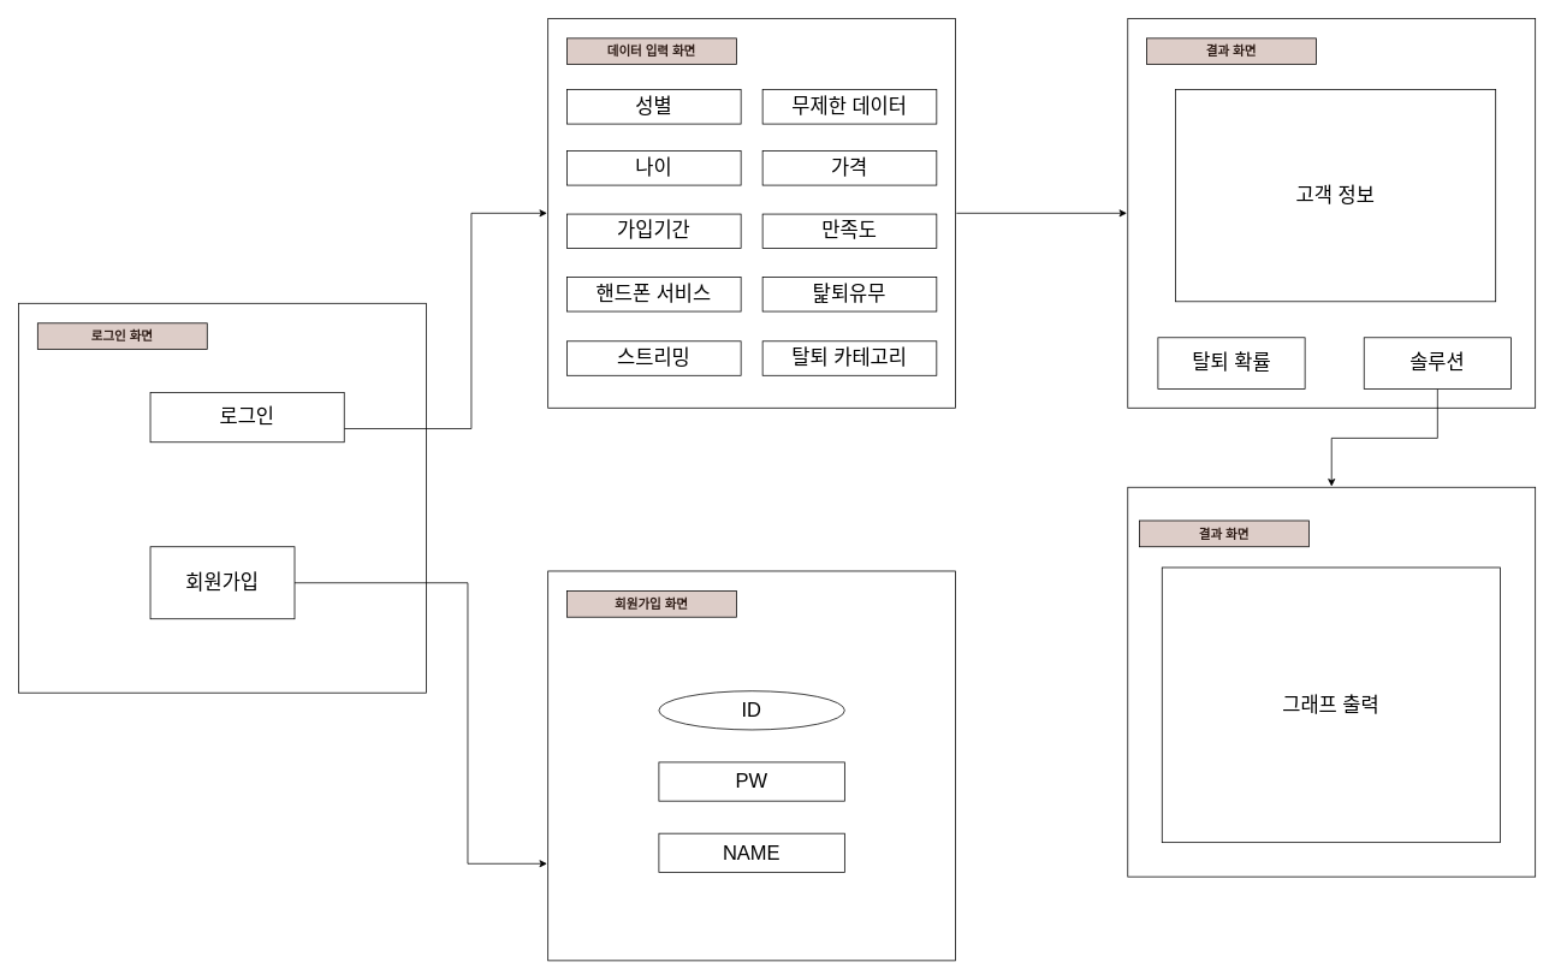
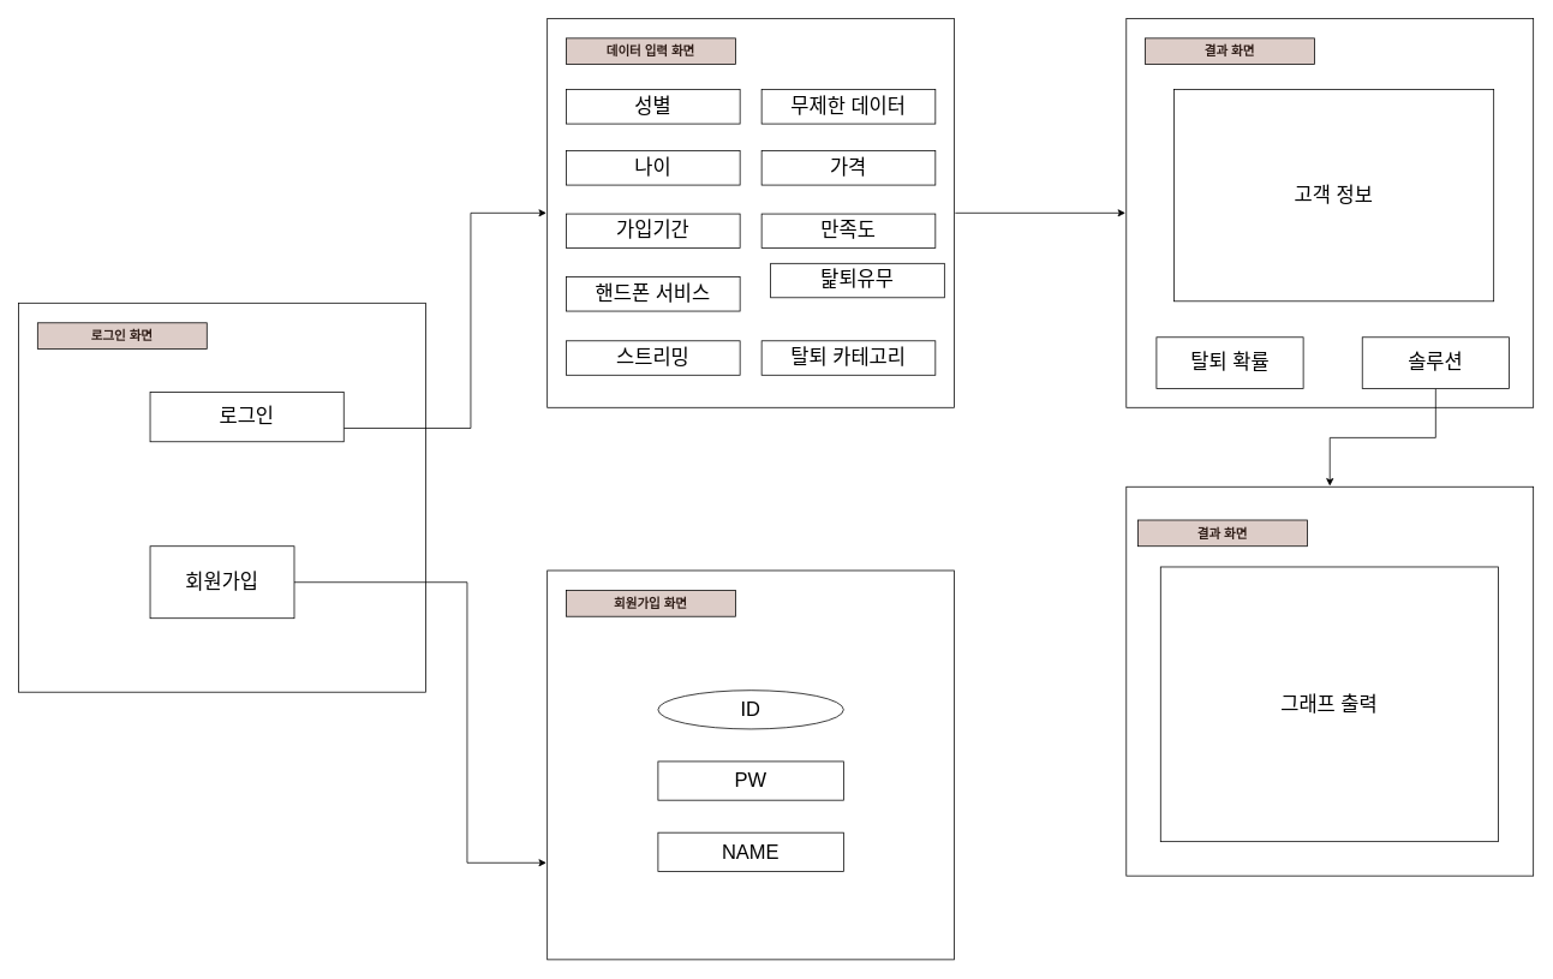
- <mxCell id="24" value="&lt;font style=&quot;font-size: 22px;&quot;&gt;탍퇴유무&lt;/font&gt;" style="rounded=0;whiteSpace=wrap;html=1;" vertex="1" parent="1"><mxGeometry x="845" y="307" width="193" height="38" as="geometry" /></mxCell>
+ <mxCell id="24" value="&lt;font style=&quot;font-size: 22px;&quot;&gt;탍퇴유무&lt;/font&gt;" style="rounded=0;whiteSpace=wrap;html=1;" vertex="1" parent="1"><mxGeometry x="855" y="292" width="193" height="38" as="geometry" /></mxCell>
